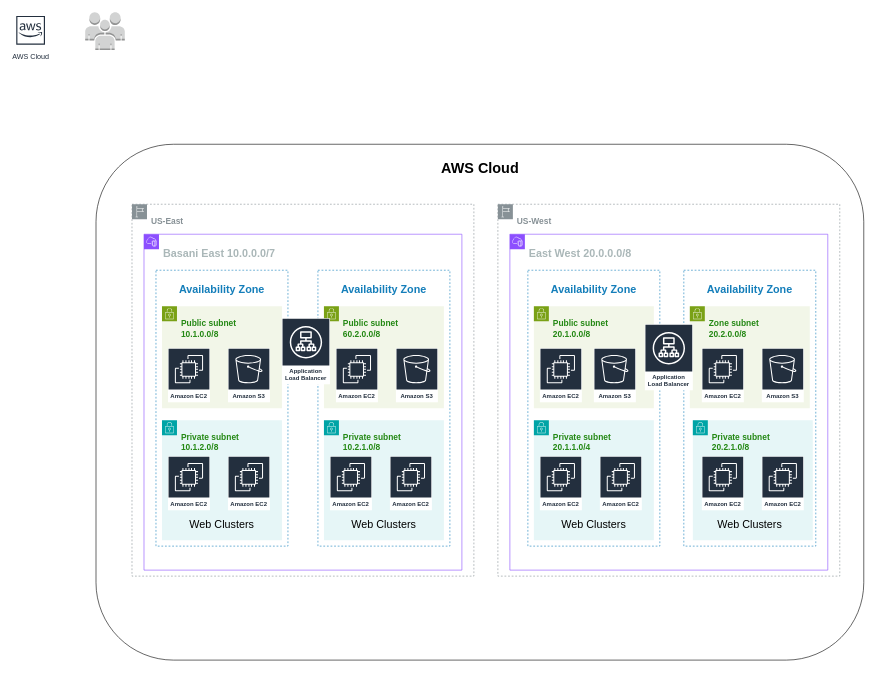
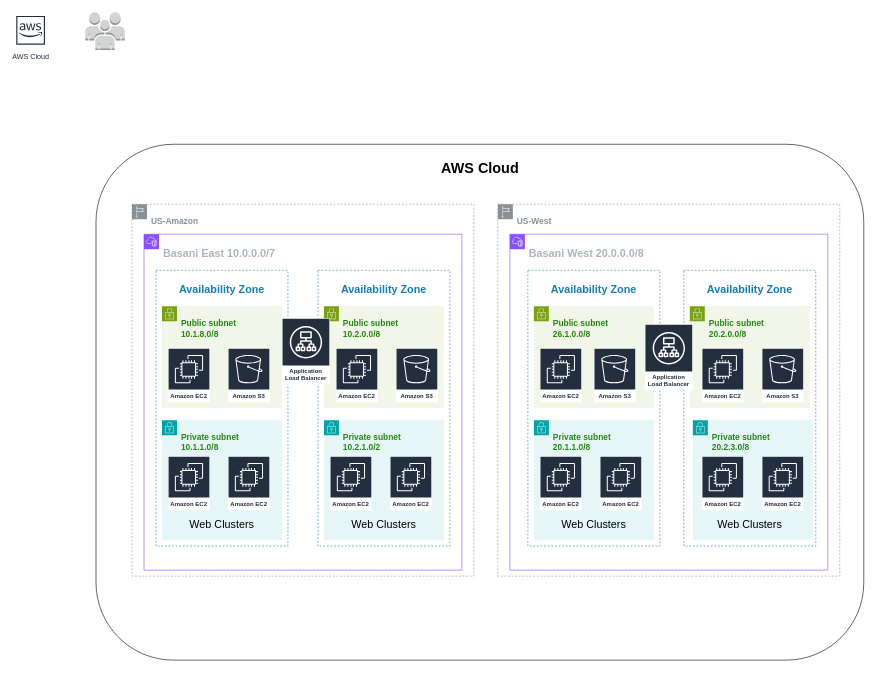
- <mxCell id="5" value="&lt;h3&gt;US-East&lt;/h3&gt;" style="sketch=0;outlineConnect=0;gradientColor=none;html=1;whiteSpace=wrap;fontSize=12;fontStyle=0;shape=mxgraph.aws4.group;grIcon=mxgraph.aws4.group_region;strokeColor=#879196;fillColor=none;verticalAlign=top;align=left;spacingLeft=30;fontColor=#879196;dashed=1;" vertex="1" parent="1"><mxGeometry x="219" y="340" width="570" height="620" as="geometry" /></mxCell>
+ <mxCell id="5" value="&lt;h3&gt;US-Amazon&lt;/h3&gt;" style="sketch=0;outlineConnect=0;gradientColor=none;html=1;whiteSpace=wrap;fontSize=12;fontStyle=0;shape=mxgraph.aws4.group;grIcon=mxgraph.aws4.group_region;strokeColor=#879196;fillColor=none;verticalAlign=top;align=left;spacingLeft=30;fontColor=#879196;dashed=1;" vertex="1" parent="1"><mxGeometry x="219" y="340" width="570" height="620" as="geometry" /></mxCell>
- <mxCell id="18" value="&lt;h2&gt;&lt;font style=&quot;font-size: 18px;&quot;&gt;&lt;b&gt;East West 20.0.0.0/8&lt;/b&gt;&lt;/font&gt;&lt;/h2&gt;" style="points=[[0,0],[0.25,0],[0.5,0],[0.75,0],[1,0],[1,0.25],[1,0.5],[1,0.75],[1,1],[0.75,1],[0.5,1],[0.25,1],[0,1],[0,0.75],[0,0.5],[0,0.25]];outlineConnect=0;gradientColor=none;html=1;whiteSpace=wrap;fontSize=12;fontStyle=0;container=1;pointerEvents=0;collapsible=0;recursiveResize=0;shape=mxgraph.aws4.group;grIcon=mxgraph.aws4.group_vpc2;strokeColor=#8C4FFF;fillColor=none;verticalAlign=top;align=left;spacingLeft=30;fontColor=#AAB7B8;dashed=0;" vertex="1" parent="1"><mxGeometry x="849" y="390" width="530" height="560" as="geometry" /></mxCell>
+ <mxCell id="18" value="&lt;h2&gt;&lt;font style=&quot;font-size: 18px;&quot;&gt;&lt;b&gt;Basani West 20.0.0.0/8&lt;/b&gt;&lt;/font&gt;&lt;/h2&gt;" style="points=[[0,0],[0.25,0],[0.5,0],[0.75,0],[1,0],[1,0.25],[1,0.5],[1,0.75],[1,1],[0.75,1],[0.5,1],[0.25,1],[0,1],[0,0.75],[0,0.5],[0,0.25]];outlineConnect=0;gradientColor=none;html=1;whiteSpace=wrap;fontSize=12;fontStyle=0;container=1;pointerEvents=0;collapsible=0;recursiveResize=0;shape=mxgraph.aws4.group;grIcon=mxgraph.aws4.group_vpc2;strokeColor=#8C4FFF;fillColor=none;verticalAlign=top;align=left;spacingLeft=30;fontColor=#AAB7B8;dashed=0;" vertex="1" parent="1"><mxGeometry x="849" y="390" width="530" height="560" as="geometry" /></mxCell>
- <mxCell id="12" value="&lt;h3&gt;Public subnet&lt;br&gt;10.1.0.0/8&lt;/h3&gt;" style="points=[[0,0],[0.25,0],[0.5,0],[0.75,0],[1,0],[1,0.25],[1,0.5],[1,0.75],[1,1],[0.75,1],[0.5,1],[0.25,1],[0,1],[0,0.75],[0,0.5],[0,0.25]];outlineConnect=0;gradientColor=none;html=1;whiteSpace=wrap;fontSize=12;fontStyle=0;container=1;pointerEvents=0;collapsible=0;recursiveResize=0;shape=mxgraph.aws4.group;grIcon=mxgraph.aws4.group_security_group;grStroke=0;strokeColor=#7AA116;fillColor=#F2F6E8;verticalAlign=top;align=left;spacingLeft=30;fontColor=#248814;dashed=0;" vertex="1" parent="11"><mxGeometry x="30" y="120" width="200" height="170" as="geometry" /></mxCell>
+ <mxCell id="12" value="&lt;h3&gt;Public subnet&lt;br&gt;10.1.8.0/8&lt;/h3&gt;" style="points=[[0,0],[0.25,0],[0.5,0],[0.75,0],[1,0],[1,0.25],[1,0.5],[1,0.75],[1,1],[0.75,1],[0.5,1],[0.25,1],[0,1],[0,0.75],[0,0.5],[0,0.25]];outlineConnect=0;gradientColor=none;html=1;whiteSpace=wrap;fontSize=12;fontStyle=0;container=1;pointerEvents=0;collapsible=0;recursiveResize=0;shape=mxgraph.aws4.group;grIcon=mxgraph.aws4.group_security_group;grStroke=0;strokeColor=#7AA116;fillColor=#F2F6E8;verticalAlign=top;align=left;spacingLeft=30;fontColor=#248814;dashed=0;" vertex="1" parent="11"><mxGeometry x="30" y="120" width="200" height="170" as="geometry" /></mxCell>
- <mxCell id="13" value="&lt;h3 style=&quot;border-color: var(--border-color);&quot;&gt;Public subnet&lt;br style=&quot;border-color: var(--border-color);&quot;&gt;60.2.0.0/8&lt;/h3&gt;" style="points=[[0,0],[0.25,0],[0.5,0],[0.75,0],[1,0],[1,0.25],[1,0.5],[1,0.75],[1,1],[0.75,1],[0.5,1],[0.25,1],[0,1],[0,0.75],[0,0.5],[0,0.25]];outlineConnect=0;gradientColor=none;html=1;whiteSpace=wrap;fontSize=12;fontStyle=0;container=1;pointerEvents=0;collapsible=0;recursiveResize=0;shape=mxgraph.aws4.group;grIcon=mxgraph.aws4.group_security_group;grStroke=0;strokeColor=#7AA116;fillColor=#F2F6E8;verticalAlign=top;align=left;spacingLeft=30;fontColor=#248814;dashed=0;" vertex="1" parent="11"><mxGeometry x="300" y="120" width="200" height="170" as="geometry" /></mxCell>
+ <mxCell id="13" value="&lt;h3 style=&quot;border-color: var(--border-color);&quot;&gt;Public subnet&lt;br style=&quot;border-color: var(--border-color);&quot;&gt;10.2.0.0/8&lt;/h3&gt;" style="points=[[0,0],[0.25,0],[0.5,0],[0.75,0],[1,0],[1,0.25],[1,0.5],[1,0.75],[1,1],[0.75,1],[0.5,1],[0.25,1],[0,1],[0,0.75],[0,0.5],[0,0.25]];outlineConnect=0;gradientColor=none;html=1;whiteSpace=wrap;fontSize=12;fontStyle=0;container=1;pointerEvents=0;collapsible=0;recursiveResize=0;shape=mxgraph.aws4.group;grIcon=mxgraph.aws4.group_security_group;grStroke=0;strokeColor=#7AA116;fillColor=#F2F6E8;verticalAlign=top;align=left;spacingLeft=30;fontColor=#248814;dashed=0;" vertex="1" parent="11"><mxGeometry x="300" y="120" width="200" height="170" as="geometry" /></mxCell>
- <mxCell id="19" value="&lt;h3 style=&quot;border-color: var(--border-color);&quot;&gt;Public subnet&lt;br style=&quot;border-color: var(--border-color);&quot;&gt;20.1.0.0/8&lt;/h3&gt;" style="points=[[0,0],[0.25,0],[0.5,0],[0.75,0],[1,0],[1,0.25],[1,0.5],[1,0.75],[1,1],[0.75,1],[0.5,1],[0.25,1],[0,1],[0,0.75],[0,0.5],[0,0.25]];outlineConnect=0;gradientColor=none;html=1;whiteSpace=wrap;fontSize=12;fontStyle=0;container=1;pointerEvents=0;collapsible=0;recursiveResize=0;shape=mxgraph.aws4.group;grIcon=mxgraph.aws4.group_security_group;grStroke=0;strokeColor=#7AA116;fillColor=#F2F6E8;verticalAlign=top;align=left;spacingLeft=30;fontColor=#248814;dashed=0;" vertex="1" parent="18"><mxGeometry x="40" y="120" width="200" height="170" as="geometry" /></mxCell>
+ <mxCell id="19" value="&lt;h3 style=&quot;border-color: var(--border-color);&quot;&gt;Public subnet&lt;br style=&quot;border-color: var(--border-color);&quot;&gt;26.1.0.0/8&lt;/h3&gt;" style="points=[[0,0],[0.25,0],[0.5,0],[0.75,0],[1,0],[1,0.25],[1,0.5],[1,0.75],[1,1],[0.75,1],[0.5,1],[0.25,1],[0,1],[0,0.75],[0,0.5],[0,0.25]];outlineConnect=0;gradientColor=none;html=1;whiteSpace=wrap;fontSize=12;fontStyle=0;container=1;pointerEvents=0;collapsible=0;recursiveResize=0;shape=mxgraph.aws4.group;grIcon=mxgraph.aws4.group_security_group;grStroke=0;strokeColor=#7AA116;fillColor=#F2F6E8;verticalAlign=top;align=left;spacingLeft=30;fontColor=#248814;dashed=0;" vertex="1" parent="18"><mxGeometry x="40" y="120" width="200" height="170" as="geometry" /></mxCell>
- <mxCell id="21" value="&lt;h3 style=&quot;border-color: var(--border-color);&quot;&gt;Zone subnet&lt;br style=&quot;border-color: var(--border-color);&quot;&gt;20.2.0.0/8&lt;/h3&gt;" style="points=[[0,0],[0.25,0],[0.5,0],[0.75,0],[1,0],[1,0.25],[1,0.5],[1,0.75],[1,1],[0.75,1],[0.5,1],[0.25,1],[0,1],[0,0.75],[0,0.5],[0,0.25]];outlineConnect=0;gradientColor=none;html=1;whiteSpace=wrap;fontSize=12;fontStyle=0;container=1;pointerEvents=0;collapsible=0;recursiveResize=0;shape=mxgraph.aws4.group;grIcon=mxgraph.aws4.group_security_group;grStroke=0;strokeColor=#7AA116;fillColor=#F2F6E8;verticalAlign=top;align=left;spacingLeft=30;fontColor=#248814;dashed=0;" vertex="1" parent="18"><mxGeometry x="300" y="120" width="200" height="170" as="geometry" /></mxCell>
+ <mxCell id="21" value="&lt;h3 style=&quot;border-color: var(--border-color);&quot;&gt;Public subnet&lt;br style=&quot;border-color: var(--border-color);&quot;&gt;20.2.0.0/8&lt;/h3&gt;" style="points=[[0,0],[0.25,0],[0.5,0],[0.75,0],[1,0],[1,0.25],[1,0.5],[1,0.75],[1,1],[0.75,1],[0.5,1],[0.25,1],[0,1],[0,0.75],[0,0.5],[0,0.25]];outlineConnect=0;gradientColor=none;html=1;whiteSpace=wrap;fontSize=12;fontStyle=0;container=1;pointerEvents=0;collapsible=0;recursiveResize=0;shape=mxgraph.aws4.group;grIcon=mxgraph.aws4.group_security_group;grStroke=0;strokeColor=#7AA116;fillColor=#F2F6E8;verticalAlign=top;align=left;spacingLeft=30;fontColor=#248814;dashed=0;" vertex="1" parent="18"><mxGeometry x="300" y="120" width="200" height="170" as="geometry" /></mxCell>
- <mxCell id="15" value="&lt;h3 style=&quot;border-color: var(--border-color); color: rgb(36, 136, 20);&quot;&gt;Private subnet&lt;br style=&quot;border-color: var(--border-color);&quot;&gt;10.1.2.0/8&lt;/h3&gt;" style="points=[[0,0],[0.25,0],[0.5,0],[0.75,0],[1,0],[1,0.25],[1,0.5],[1,0.75],[1,1],[0.75,1],[0.5,1],[0.25,1],[0,1],[0,0.75],[0,0.5],[0,0.25]];outlineConnect=0;gradientColor=none;html=1;whiteSpace=wrap;fontSize=12;fontStyle=0;container=1;pointerEvents=0;collapsible=0;recursiveResize=0;shape=mxgraph.aws4.group;grIcon=mxgraph.aws4.group_security_group;grStroke=0;strokeColor=#00A4A6;fillColor=#E6F6F7;verticalAlign=top;align=left;spacingLeft=30;fontColor=#147EBA;dashed=0;" vertex="1" parent="11"><mxGeometry x="30" y="310" width="200" height="200" as="geometry" /></mxCell>
+ <mxCell id="15" value="&lt;h3 style=&quot;border-color: var(--border-color); color: rgb(36, 136, 20);&quot;&gt;Private subnet&lt;br style=&quot;border-color: var(--border-color);&quot;&gt;10.1.1.0/8&lt;/h3&gt;" style="points=[[0,0],[0.25,0],[0.5,0],[0.75,0],[1,0],[1,0.25],[1,0.5],[1,0.75],[1,1],[0.75,1],[0.5,1],[0.25,1],[0,1],[0,0.75],[0,0.5],[0,0.25]];outlineConnect=0;gradientColor=none;html=1;whiteSpace=wrap;fontSize=12;fontStyle=0;container=1;pointerEvents=0;collapsible=0;recursiveResize=0;shape=mxgraph.aws4.group;grIcon=mxgraph.aws4.group_security_group;grStroke=0;strokeColor=#00A4A6;fillColor=#E6F6F7;verticalAlign=top;align=left;spacingLeft=30;fontColor=#147EBA;dashed=0;" vertex="1" parent="11"><mxGeometry x="30" y="310" width="200" height="200" as="geometry" /></mxCell>
- <mxCell id="17" value="&lt;h3 style=&quot;border-color: var(--border-color); color: rgb(36, 136, 20);&quot;&gt;Private subnet&lt;br style=&quot;border-color: var(--border-color);&quot;&gt;10.2.1.0/8&lt;/h3&gt;" style="points=[[0,0],[0.25,0],[0.5,0],[0.75,0],[1,0],[1,0.25],[1,0.5],[1,0.75],[1,1],[0.75,1],[0.5,1],[0.25,1],[0,1],[0,0.75],[0,0.5],[0,0.25]];outlineConnect=0;gradientColor=none;html=1;whiteSpace=wrap;fontSize=12;fontStyle=0;container=1;pointerEvents=0;collapsible=0;recursiveResize=0;shape=mxgraph.aws4.group;grIcon=mxgraph.aws4.group_security_group;grStroke=0;strokeColor=#00A4A6;fillColor=#E6F6F7;verticalAlign=top;align=left;spacingLeft=30;fontColor=#147EBA;dashed=0;" vertex="1" parent="11"><mxGeometry x="300" y="310" width="200" height="200" as="geometry" /></mxCell>
+ <mxCell id="17" value="&lt;h3 style=&quot;border-color: var(--border-color); color: rgb(36, 136, 20);&quot;&gt;Private subnet&lt;br style=&quot;border-color: var(--border-color);&quot;&gt;10.2.1.0/2&lt;/h3&gt;" style="points=[[0,0],[0.25,0],[0.5,0],[0.75,0],[1,0],[1,0.25],[1,0.5],[1,0.75],[1,1],[0.75,1],[0.5,1],[0.25,1],[0,1],[0,0.75],[0,0.5],[0,0.25]];outlineConnect=0;gradientColor=none;html=1;whiteSpace=wrap;fontSize=12;fontStyle=0;container=1;pointerEvents=0;collapsible=0;recursiveResize=0;shape=mxgraph.aws4.group;grIcon=mxgraph.aws4.group_security_group;grStroke=0;strokeColor=#00A4A6;fillColor=#E6F6F7;verticalAlign=top;align=left;spacingLeft=30;fontColor=#147EBA;dashed=0;" vertex="1" parent="11"><mxGeometry x="300" y="310" width="200" height="200" as="geometry" /></mxCell>
- <mxCell id="23" value="&lt;h3 style=&quot;border-color: var(--border-color); color: rgb(36, 136, 20);&quot;&gt;Private subnet&lt;br style=&quot;border-color: var(--border-color);&quot;&gt;20.1.1.0/4&lt;/h3&gt;" style="points=[[0,0],[0.25,0],[0.5,0],[0.75,0],[1,0],[1,0.25],[1,0.5],[1,0.75],[1,1],[0.75,1],[0.5,1],[0.25,1],[0,1],[0,0.75],[0,0.5],[0,0.25]];outlineConnect=0;gradientColor=none;html=1;whiteSpace=wrap;fontSize=12;fontStyle=0;container=1;pointerEvents=0;collapsible=0;recursiveResize=0;shape=mxgraph.aws4.group;grIcon=mxgraph.aws4.group_security_group;grStroke=0;strokeColor=#00A4A6;fillColor=#E6F6F7;verticalAlign=top;align=left;spacingLeft=30;fontColor=#147EBA;dashed=0;" vertex="1" parent="18"><mxGeometry x="40" y="310" width="200" height="200" as="geometry" /></mxCell>
+ <mxCell id="23" value="&lt;h3 style=&quot;border-color: var(--border-color); color: rgb(36, 136, 20);&quot;&gt;Private subnet&lt;br style=&quot;border-color: var(--border-color);&quot;&gt;20.1.1.0/8&lt;/h3&gt;" style="points=[[0,0],[0.25,0],[0.5,0],[0.75,0],[1,0],[1,0.25],[1,0.5],[1,0.75],[1,1],[0.75,1],[0.5,1],[0.25,1],[0,1],[0,0.75],[0,0.5],[0,0.25]];outlineConnect=0;gradientColor=none;html=1;whiteSpace=wrap;fontSize=12;fontStyle=0;container=1;pointerEvents=0;collapsible=0;recursiveResize=0;shape=mxgraph.aws4.group;grIcon=mxgraph.aws4.group_security_group;grStroke=0;strokeColor=#00A4A6;fillColor=#E6F6F7;verticalAlign=top;align=left;spacingLeft=30;fontColor=#147EBA;dashed=0;" vertex="1" parent="18"><mxGeometry x="40" y="310" width="200" height="200" as="geometry" /></mxCell>
- <mxCell id="25" value="&lt;h3 style=&quot;border-color: var(--border-color); color: rgb(36, 136, 20);&quot;&gt;Private subnet&lt;br style=&quot;border-color: var(--border-color);&quot;&gt;20.2.1.0/8&lt;/h3&gt;" style="points=[[0,0],[0.25,0],[0.5,0],[0.75,0],[1,0],[1,0.25],[1,0.5],[1,0.75],[1,1],[0.75,1],[0.5,1],[0.25,1],[0,1],[0,0.75],[0,0.5],[0,0.25]];outlineConnect=0;gradientColor=none;html=1;whiteSpace=wrap;fontSize=12;fontStyle=0;container=1;pointerEvents=0;collapsible=0;recursiveResize=0;shape=mxgraph.aws4.group;grIcon=mxgraph.aws4.group_security_group;grStroke=0;strokeColor=#00A4A6;fillColor=#E6F6F7;verticalAlign=top;align=left;spacingLeft=30;fontColor=#147EBA;dashed=0;" vertex="1" parent="18"><mxGeometry x="305" y="310" width="200" height="200" as="geometry" /></mxCell>
+ <mxCell id="25" value="&lt;h3 style=&quot;border-color: var(--border-color); color: rgb(36, 136, 20);&quot;&gt;Private subnet&lt;br style=&quot;border-color: var(--border-color);&quot;&gt;20.2.3.0/8&lt;/h3&gt;" style="points=[[0,0],[0.25,0],[0.5,0],[0.75,0],[1,0],[1,0.25],[1,0.5],[1,0.75],[1,1],[0.75,1],[0.5,1],[0.25,1],[0,1],[0,0.75],[0,0.5],[0,0.25]];outlineConnect=0;gradientColor=none;html=1;whiteSpace=wrap;fontSize=12;fontStyle=0;container=1;pointerEvents=0;collapsible=0;recursiveResize=0;shape=mxgraph.aws4.group;grIcon=mxgraph.aws4.group_security_group;grStroke=0;strokeColor=#00A4A6;fillColor=#E6F6F7;verticalAlign=top;align=left;spacingLeft=30;fontColor=#147EBA;dashed=0;" vertex="1" parent="18"><mxGeometry x="305" y="310" width="200" height="200" as="geometry" /></mxCell>
